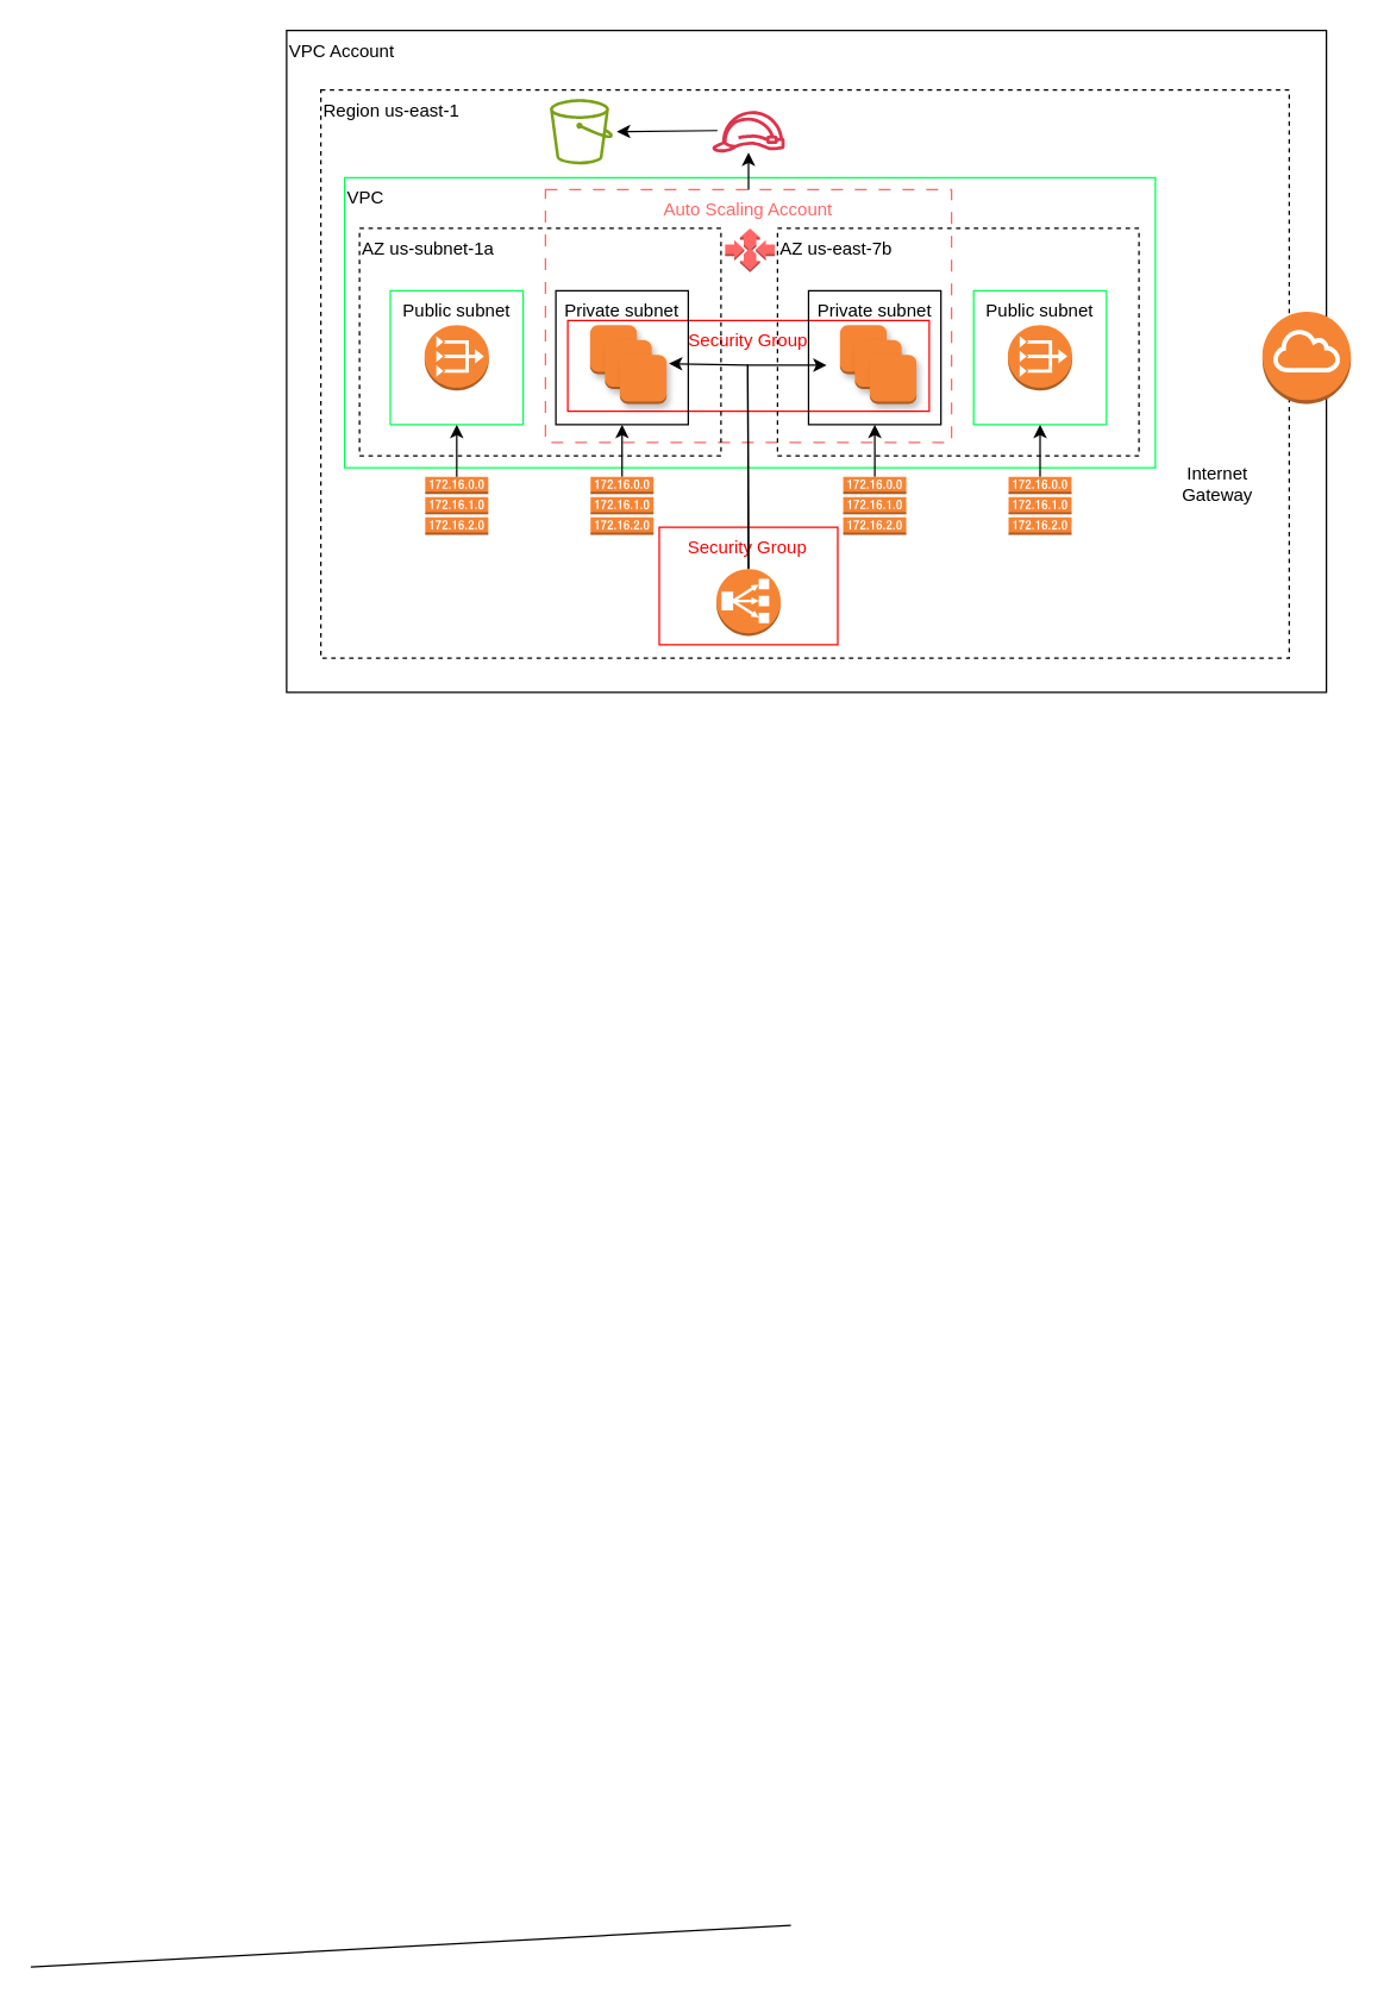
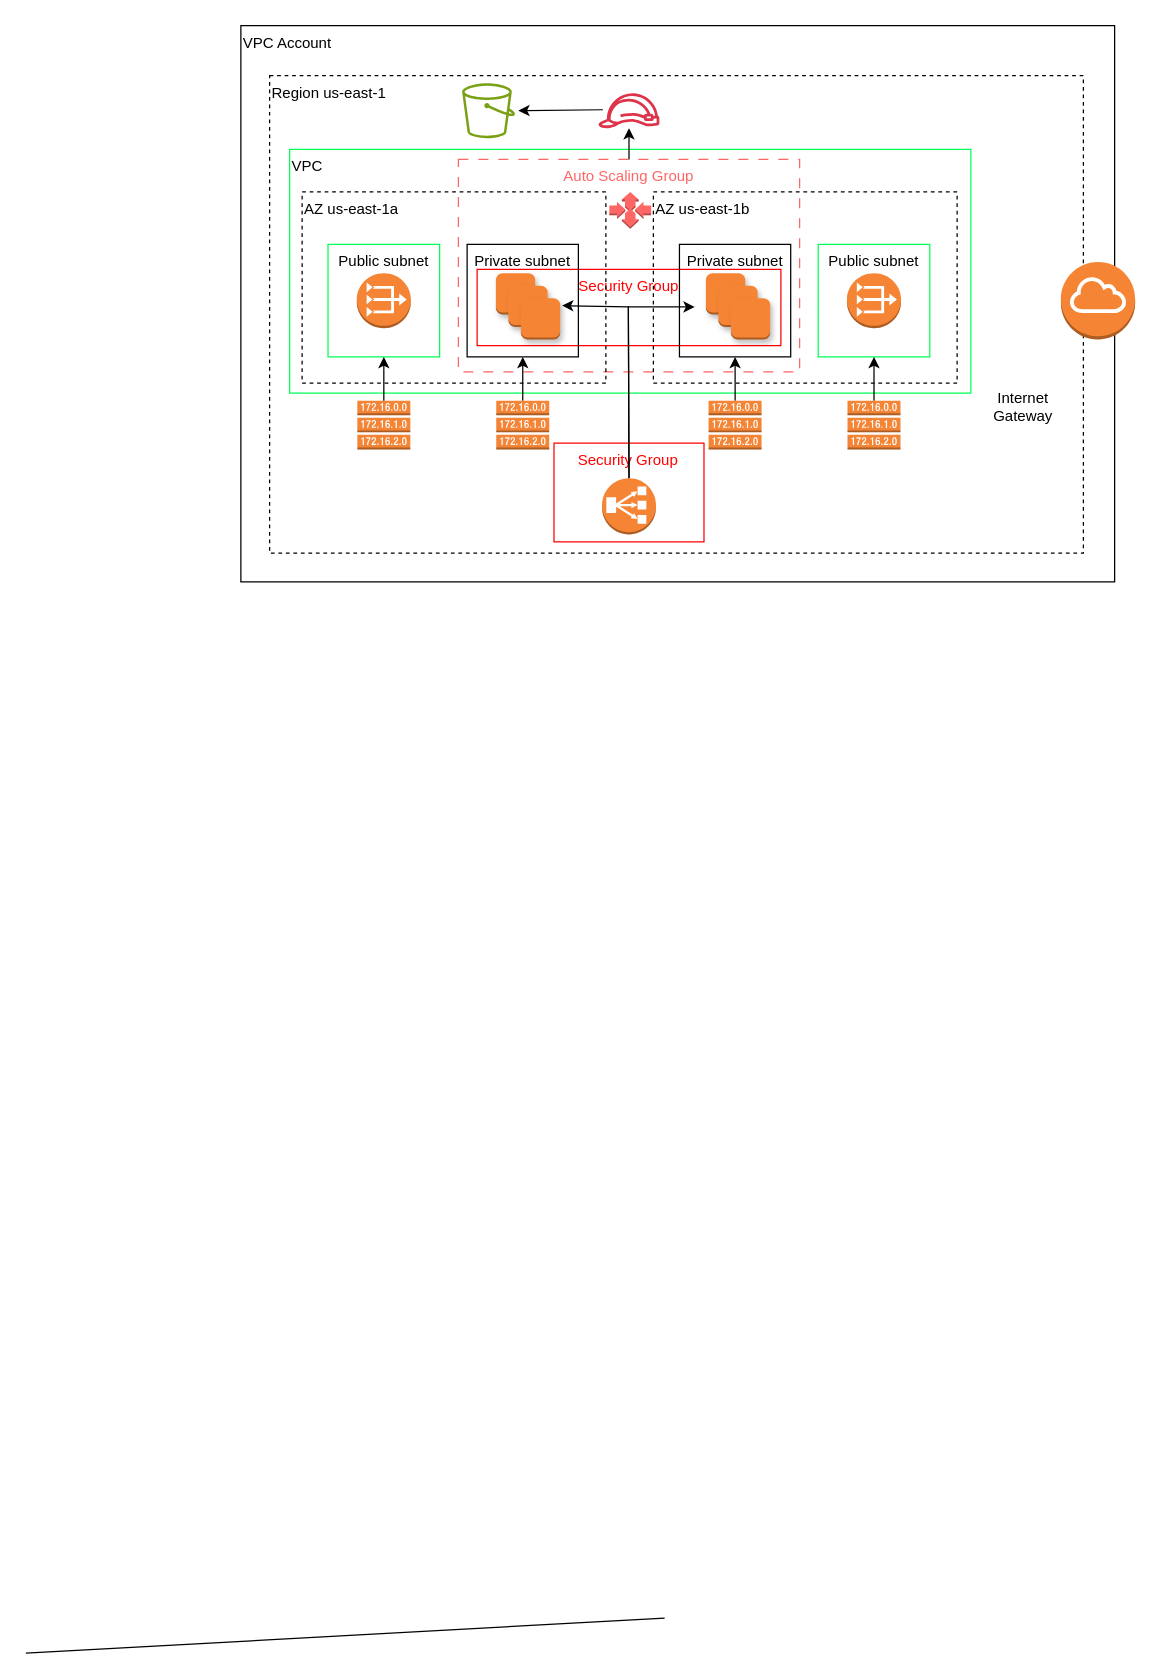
- <mxCell id="5" value="&lt;font style=&quot;color: rgb(255, 102, 102);&quot;&gt;Auto Scaling Account&lt;/font&gt;" style="rounded=0;whiteSpace=wrap;html=1;dashed=1;dashPattern=8 8;fillColor=none;strokeColor=#FF6666;verticalAlign=top;" vertex="1" parent="1"><mxGeometry x="366" y="127" width="273" height="170" as="geometry" /></mxCell>
+ <mxCell id="5" value="&lt;font style=&quot;color: rgb(255, 102, 102);&quot;&gt;Auto Scaling Group&lt;/font&gt;" style="rounded=0;whiteSpace=wrap;html=1;dashed=1;dashPattern=8 8;fillColor=none;strokeColor=#FF6666;verticalAlign=top;" vertex="1" parent="1"><mxGeometry x="366" y="127" width="273" height="170" as="geometry" /></mxCell>
- <mxCell id="9" value="AZ us-subnet-1a" style="rounded=0;whiteSpace=wrap;html=1;dashed=1;align=left;verticalAlign=top;fillColor=none;" vertex="1" parent="1"><mxGeometry x="241" y="153" width="243" height="153" as="geometry" /></mxCell>
+ <mxCell id="9" value="AZ us-east-1a" style="rounded=0;whiteSpace=wrap;html=1;dashed=1;align=left;verticalAlign=top;fillColor=none;" vertex="1" parent="1"><mxGeometry x="241" y="153" width="243" height="153" as="geometry" /></mxCell>
- <mxCell id="11" value="AZ us-east-7b" style="rounded=0;whiteSpace=wrap;html=1;dashed=1;align=left;verticalAlign=top;fillColor=none;" vertex="1" parent="1"><mxGeometry x="522" y="153" width="243" height="153" as="geometry" /></mxCell>
+ <mxCell id="11" value="AZ us-east-1b" style="rounded=0;whiteSpace=wrap;html=1;dashed=1;align=left;verticalAlign=top;fillColor=none;" vertex="1" parent="1"><mxGeometry x="522" y="153" width="243" height="153" as="geometry" /></mxCell>
